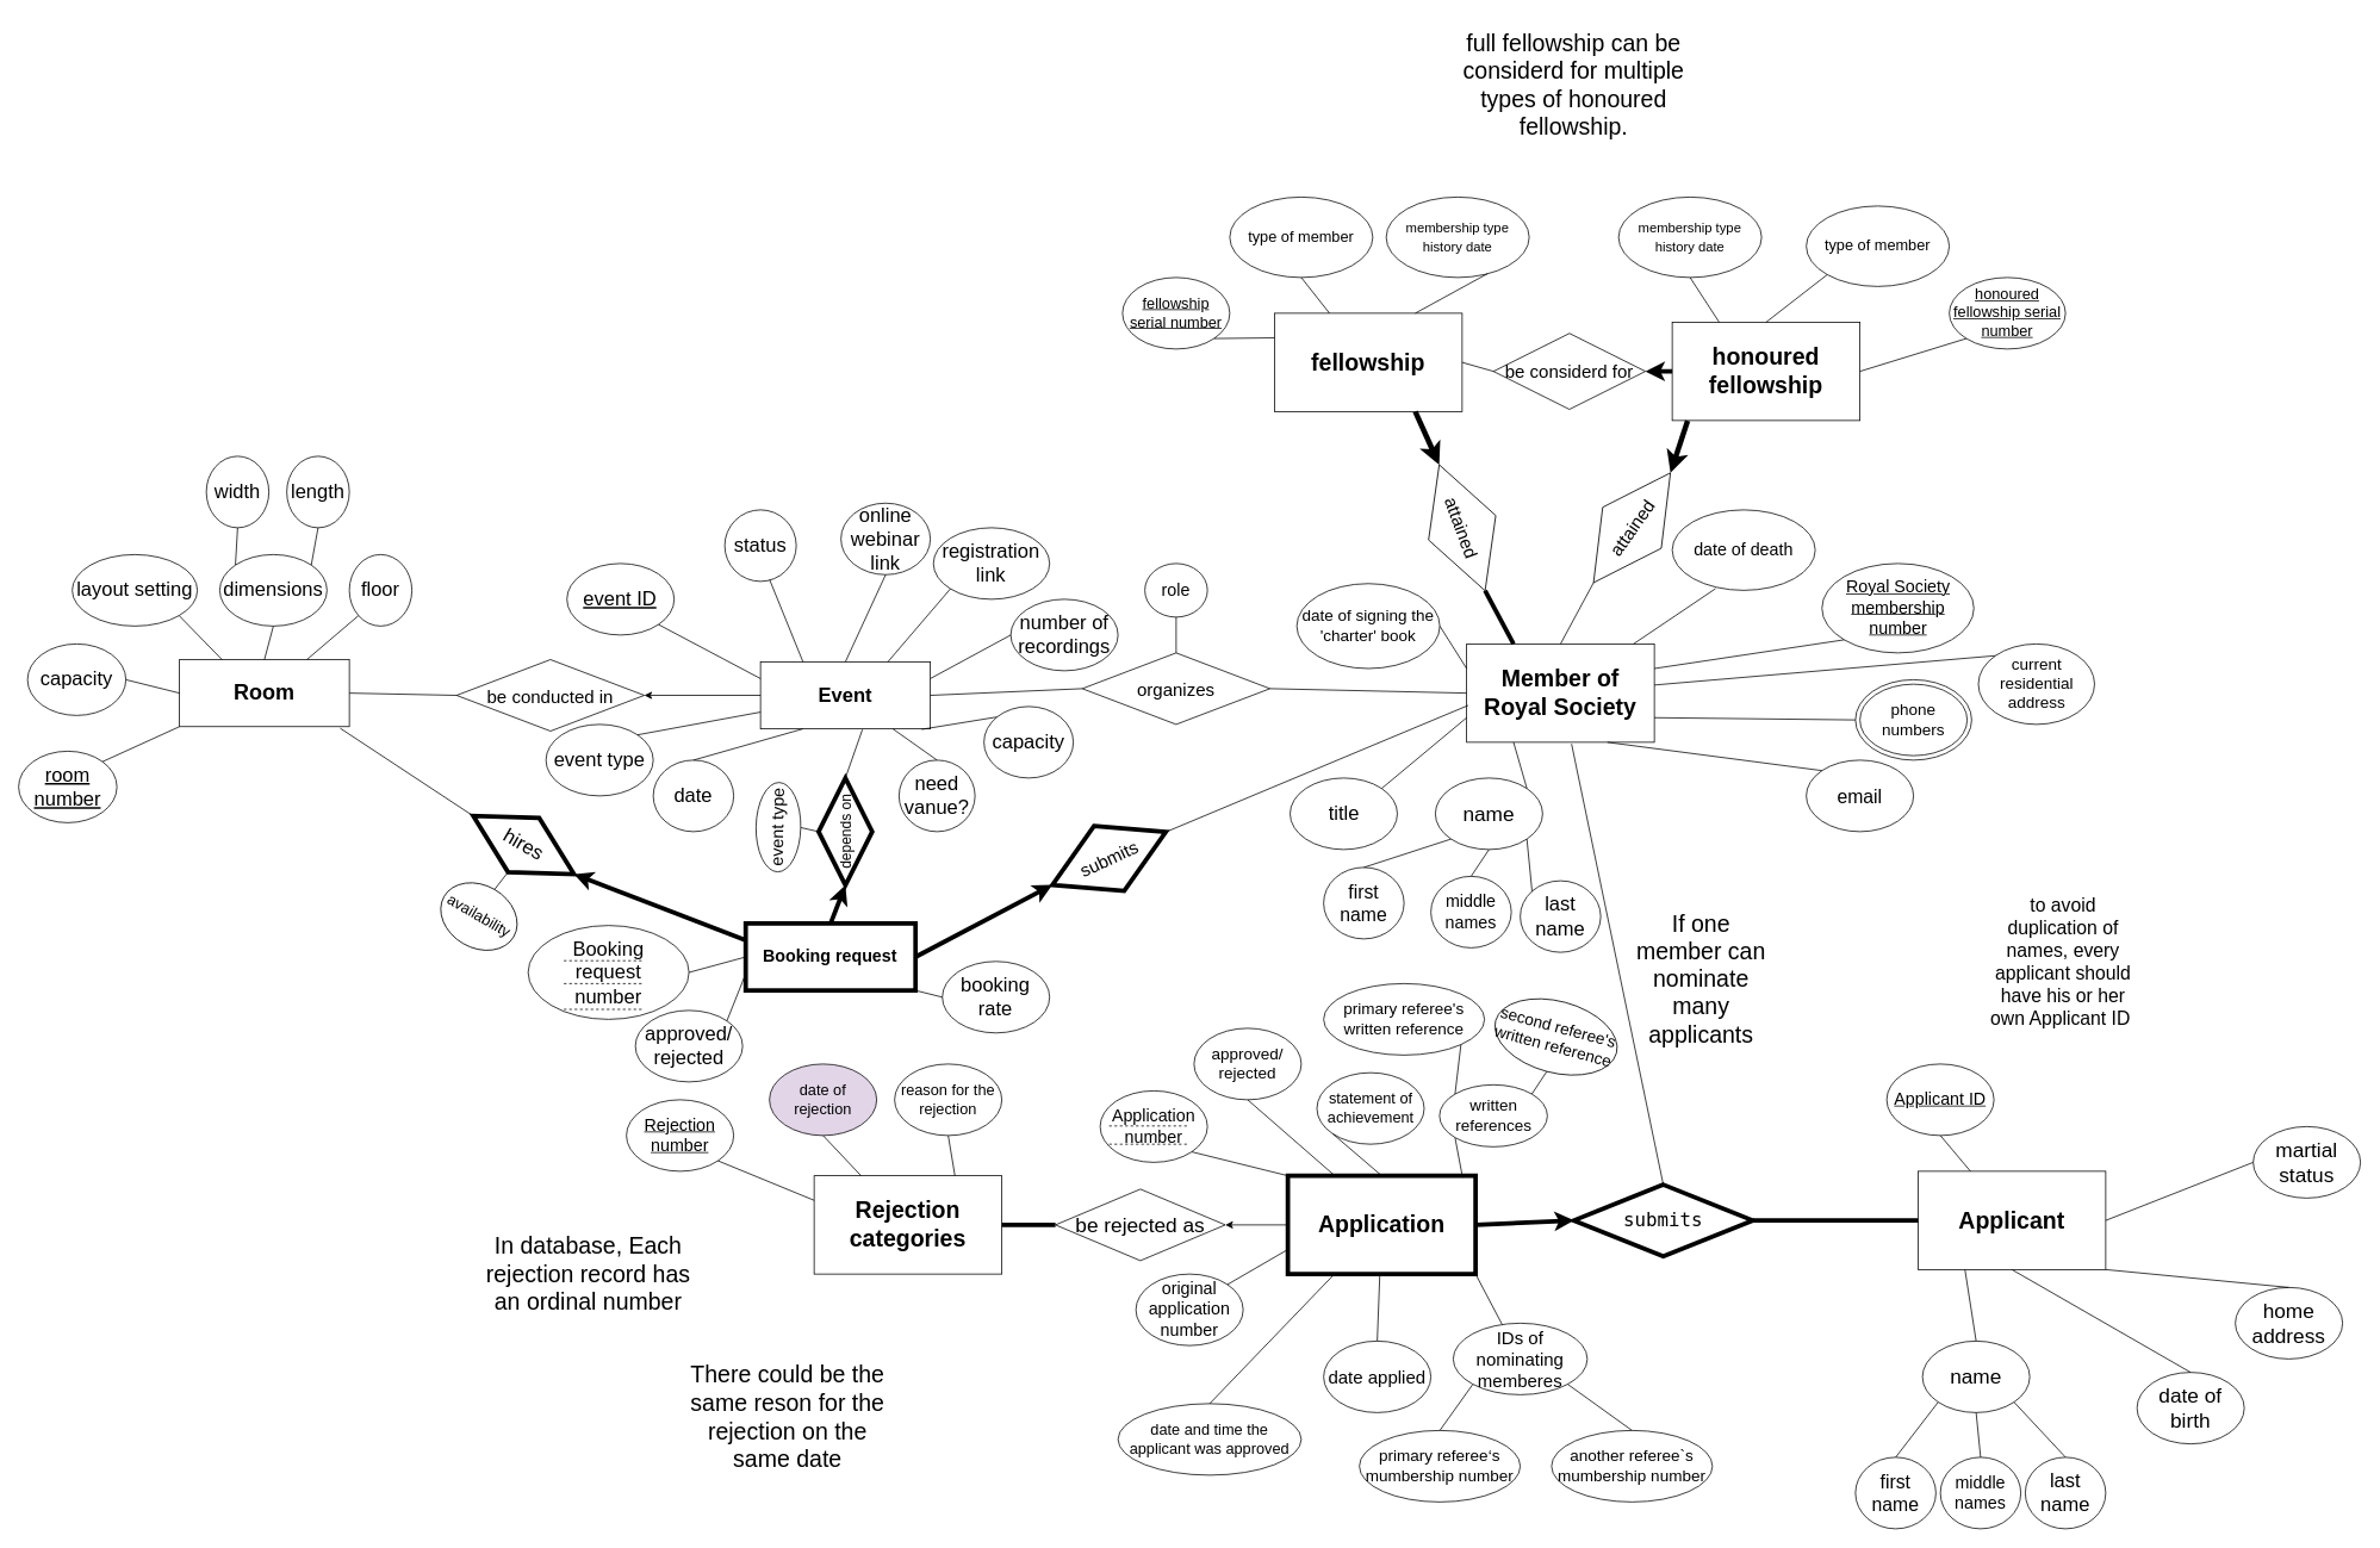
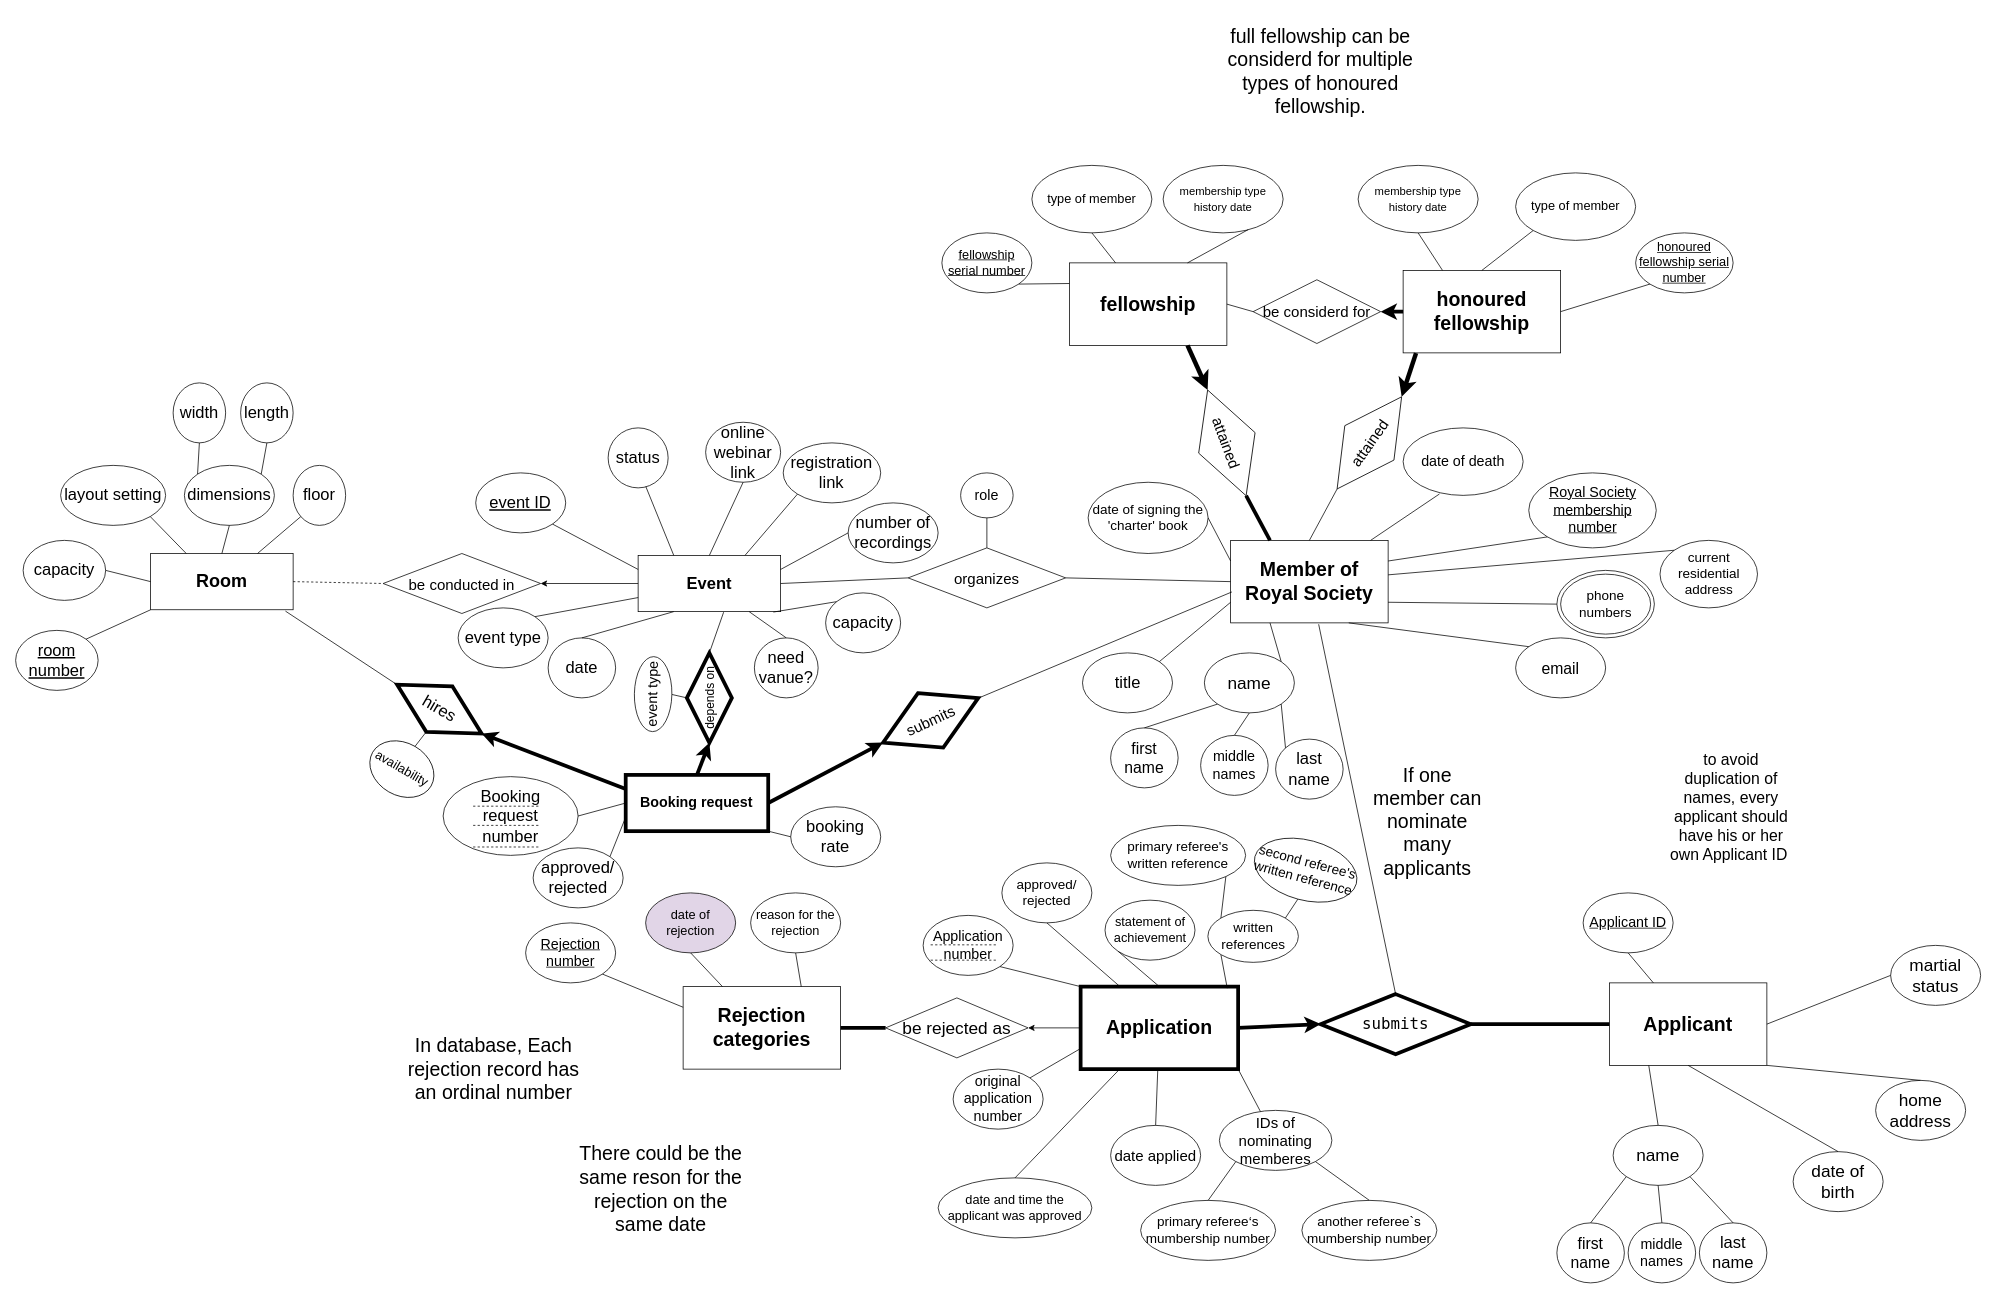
- <mxCell id="11" value="&lt;font style=&quot;font-size: 18px&quot;&gt;date of signing the 'charter' book&lt;/font&gt;" style="ellipse;whiteSpace=wrap;html=1;" parent="1" vertex="1"><mxGeometry x="1450" y="652.5" width="160" height="95" as="geometry" /></mxCell>
+ <mxCell id="11" value="&lt;font style=&quot;font-size: 18px&quot;&gt;date of signing the 'charter' book&lt;/font&gt;" style="ellipse;whiteSpace=wrap;html=1;" parent="1" vertex="1"><mxGeometry x="1450" y="642.5" width="160" height="95" as="geometry" /></mxCell>
- <mxCell id="103" value="" style="endArrow=none;html=1;entryX=0;entryY=0.5;entryDx=0;entryDy=0;exitX=1;exitY=0.5;exitDx=0;exitDy=0;" parent="1" source="90" target="69" edge="1"><mxGeometry width="50" height="50" relative="1" as="geometry"><mxPoint x="470" y="730" as="sourcePoint" /><mxPoint x="520" y="680" as="targetPoint" /></mxGeometry></mxCell>
+ <mxCell id="103" value="" style="endArrow=none;html=1;entryX=0;entryY=0.5;entryDx=0;entryDy=0;exitX=1;exitY=0.5;exitDx=0;exitDy=0;dashed=1;" parent="1" source="90" target="69" edge="1"><mxGeometry width="50" height="50" relative="1" as="geometry"><mxPoint x="470" y="730" as="sourcePoint" /><mxPoint x="520" y="680" as="targetPoint" /></mxGeometry></mxCell>
